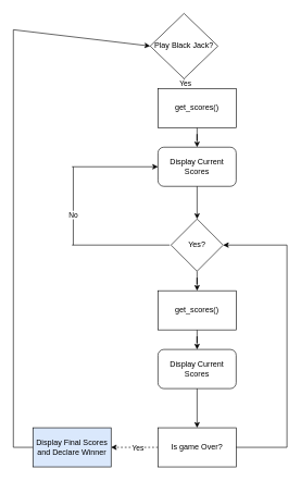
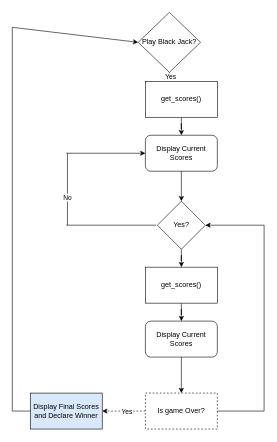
- <mxCell id="14" value="Is game Over?" style="whiteSpace=wrap;html=1;" vertex="1" parent="1"><mxGeometry x="242" y="655" width="120" height="60" as="geometry" /></mxCell>
+ <mxCell id="14" value="Is game Over?" style="whiteSpace=wrap;html=1;dashed=1;" vertex="1" parent="1"><mxGeometry x="242" y="655" width="120" height="60" as="geometry" /></mxCell>
